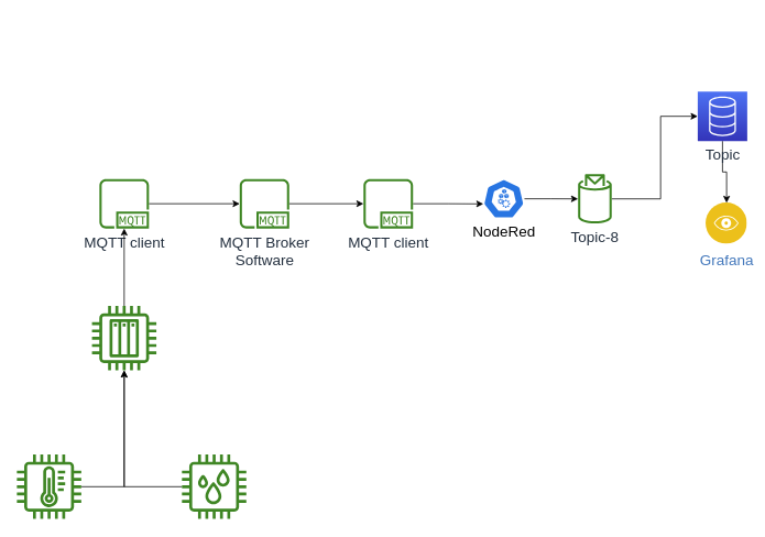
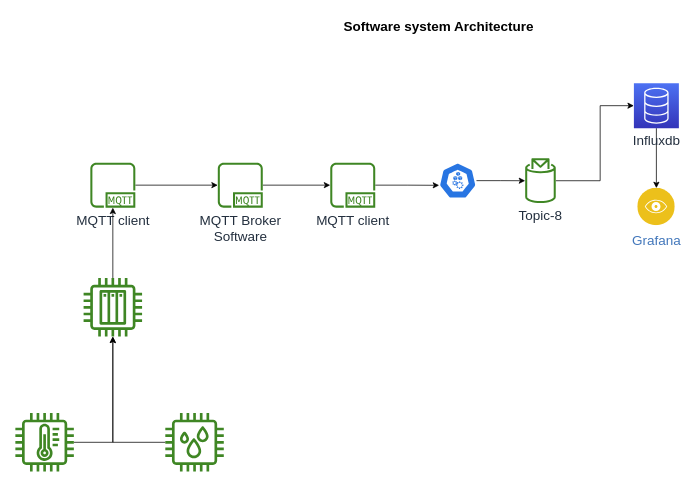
+ <mxCell id="2" value="&lt;font style=&quot;font-size: 18px;&quot;&gt;&lt;b&gt;Software system Architecture&lt;/b&gt;&lt;/font&gt;" style="text;html=1;strokeColor=none;fillColor=none;align=center;verticalAlign=middle;whiteSpace=wrap;rounded=0;" vertex="1" parent="1"><mxGeometry x="424" y="20" width="322" height="30" as="geometry" /></mxCell>
- <mxCell id="4" value="&lt;font style=&quot;font-size: 18px;&quot;&gt;Topic&lt;/font&gt;" style="sketch=0;points=[[0,0,0],[0.25,0,0],[0.5,0,0],[0.75,0,0],[1,0,0],[0,1,0],[0.25,1,0],[0.5,1,0],[0.75,1,0],[1,1,0],[0,0.25,0],[0,0.5,0],[0,0.75,0],[1,0.25,0],[1,0.5,0],[1,0.75,0]];outlineConnect=0;fontColor=#232F3E;gradientColor=#4D72F3;gradientDirection=north;fillColor=#3334B9;strokeColor=#ffffff;dashed=0;verticalLabelPosition=bottom;verticalAlign=top;align=center;html=1;fontSize=12;fontStyle=0;aspect=fixed;shape=mxgraph.aws4.resourceIcon;resIcon=mxgraph.aws4.database;" vertex="1" parent="1"><mxGeometry x="845" y="110" width="60" height="60" as="geometry" /></mxCell>
+ <mxCell id="4" value="&lt;font style=&quot;font-size: 18px;&quot;&gt;Influxdb&lt;/font&gt;" style="sketch=0;points=[[0,0,0],[0.25,0,0],[0.5,0,0],[0.75,0,0],[1,0,0],[0,1,0],[0.25,1,0],[0.5,1,0],[0.75,1,0],[1,1,0],[0,0.25,0],[0,0.5,0],[0,0.75,0],[1,0.25,0],[1,0.5,0],[1,0.75,0]];outlineConnect=0;fontColor=#232F3E;gradientColor=#4D72F3;gradientDirection=north;fillColor=#3334B9;strokeColor=#ffffff;dashed=0;verticalLabelPosition=bottom;verticalAlign=top;align=center;html=1;fontSize=12;fontStyle=0;aspect=fixed;shape=mxgraph.aws4.resourceIcon;resIcon=mxgraph.aws4.database;" vertex="1" parent="1"><mxGeometry x="845" y="110" width="60" height="60" as="geometry" /></mxCell>
- <mxCell id="9" value="&lt;font style=&quot;font-size: 18px;&quot;&gt;Grafana&lt;/font&gt;" style="aspect=fixed;perimeter=ellipsePerimeter;html=1;align=center;shadow=0;dashed=0;fontColor=#4277BB;labelBackgroundColor=#ffffff;fontSize=12;spacingTop=3;image;image=img/lib/ibm/applications/visualization.svg;" vertex="1" parent="1"><mxGeometry x="855" y="245" width="50" height="50" as="geometry" /></mxCell>
+ <mxCell id="9" value="&lt;font style=&quot;font-size: 18px;&quot;&gt;Grafana&lt;/font&gt;" style="aspect=fixed;perimeter=ellipsePerimeter;html=1;align=center;shadow=0;dashed=0;fontColor=#4277BB;labelBackgroundColor=#ffffff;fontSize=12;spacingTop=3;image;image=img/lib/ibm/applications/visualization.svg;" vertex="1" parent="1"><mxGeometry x="850" y="250" width="50" height="50" as="geometry" /></mxCell>
- <mxCell id="12" value="NodeRed" style="text;html=1;align=center;verticalAlign=middle;resizable=0;points=[];autosize=1;strokeColor=none;fillColor=none;fontSize=18;" vertex="1" parent="1"><mxGeometry x="565" y="265" width="90" height="30" as="geometry" /></mxCell>
